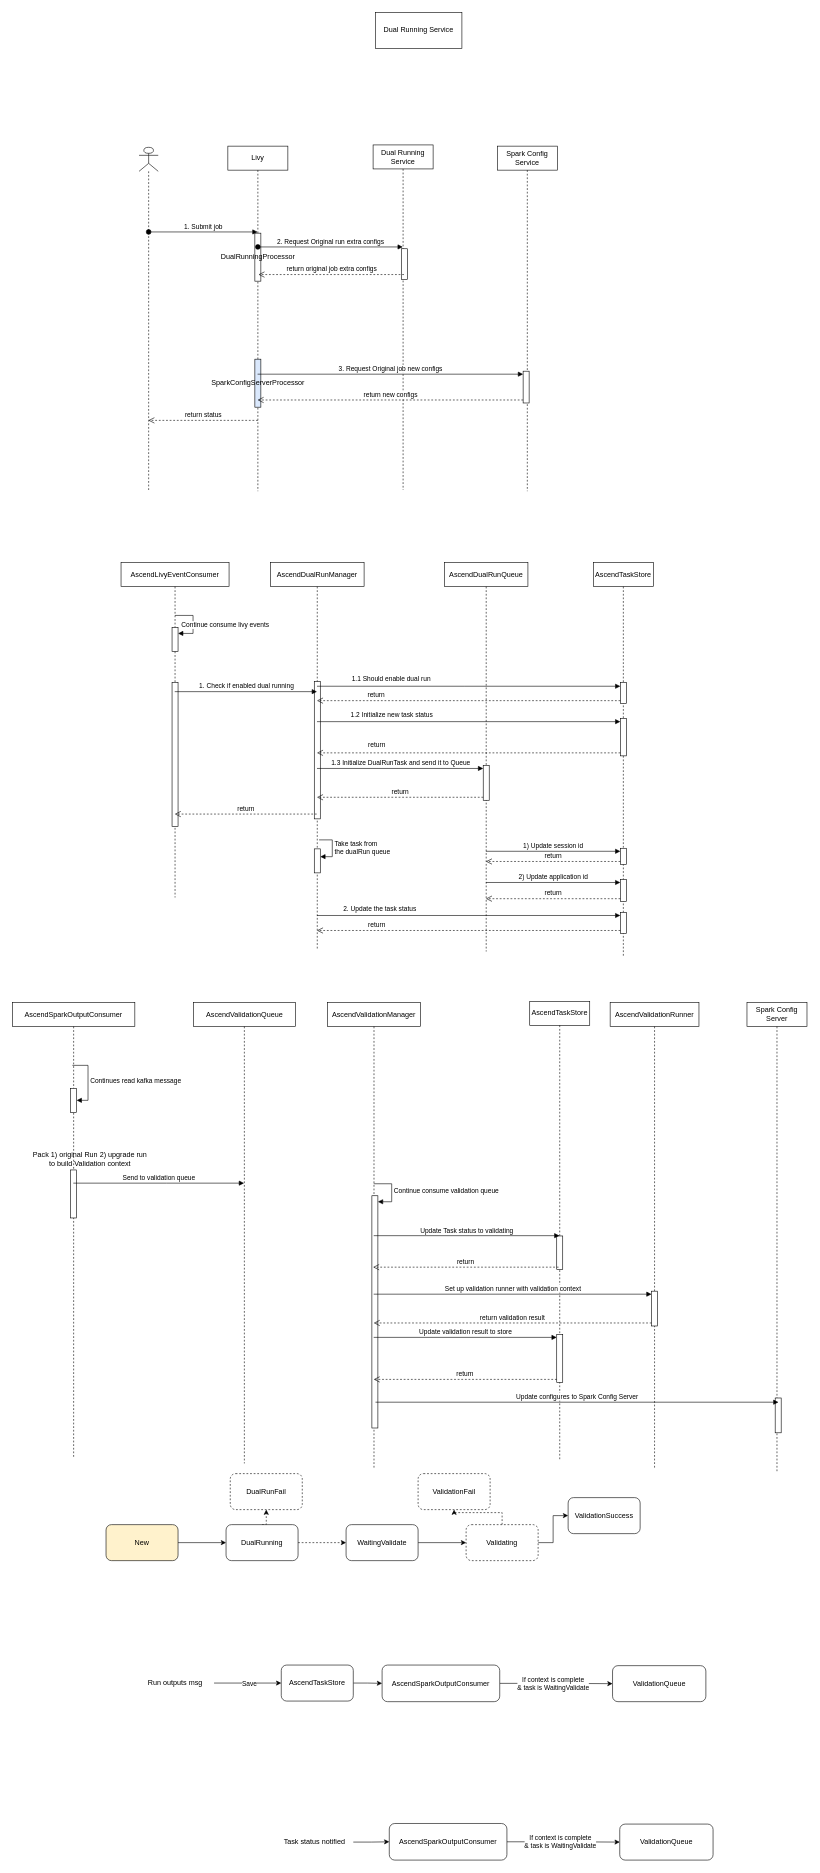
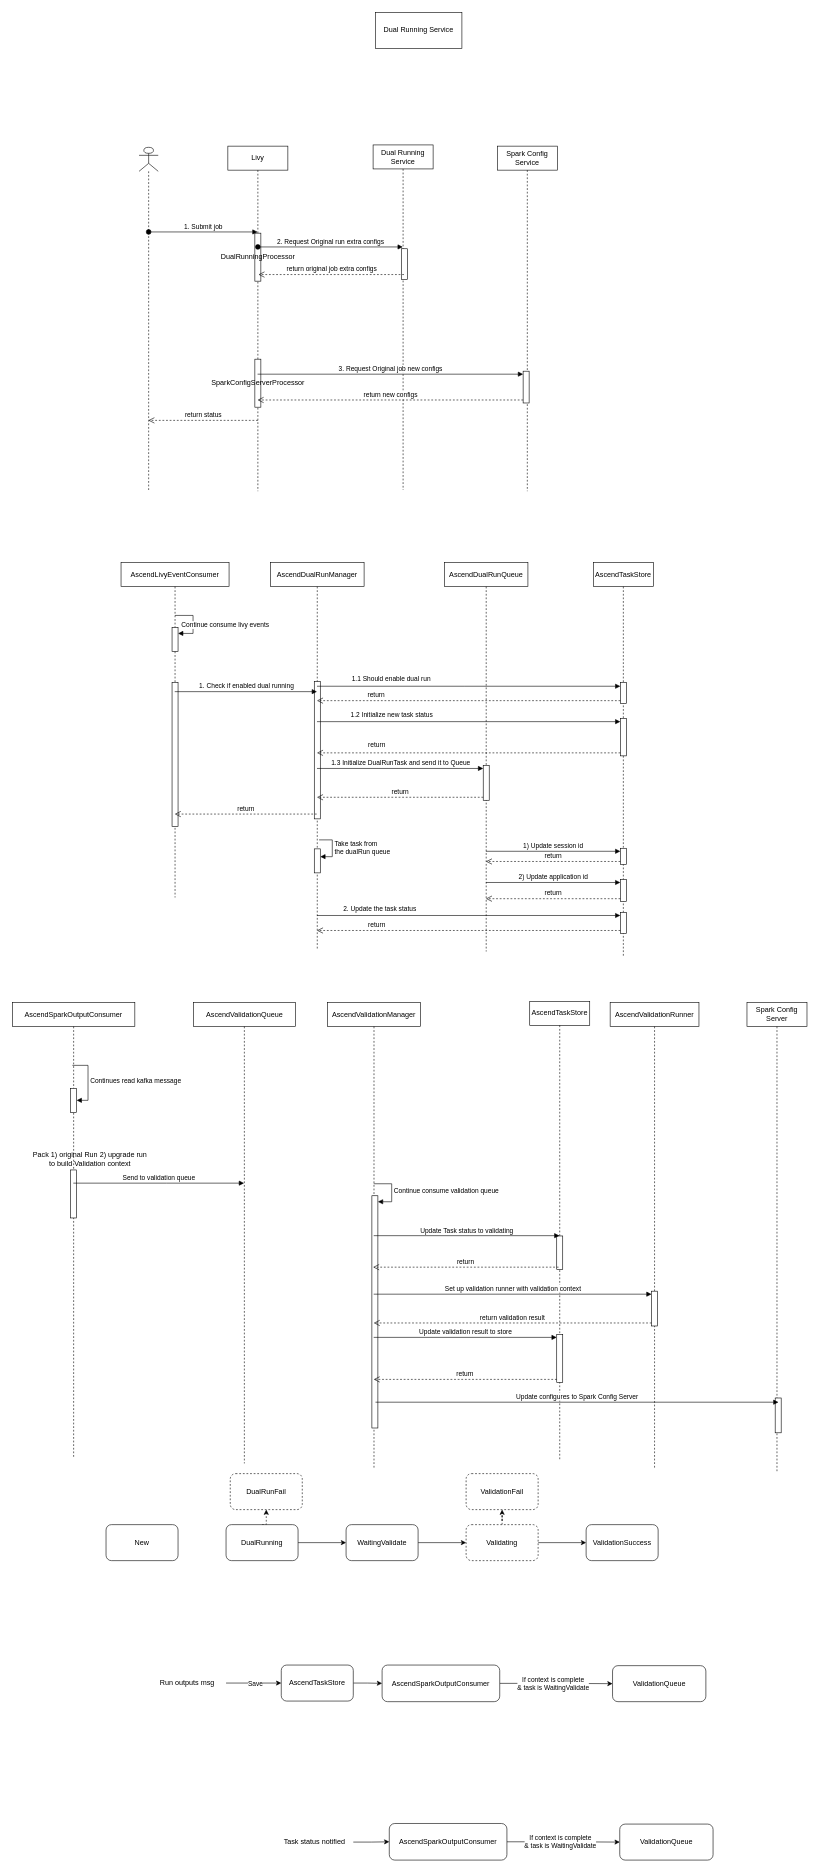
- <mxCell id="5" value="SparkConfigServerProcessor" style="html=1;points=[[0,0,0,0,5],[0,1,0,0,-5],[1,0,0,0,5],[1,1,0,0,-5]];perimeter=orthogonalPerimeter;outlineConnect=0;targetShapes=umlLifeline;portConstraint=eastwest;newEdgeStyle={&quot;curved&quot;:0,&quot;rounded&quot;:0};fillColor=#dae8fc;" parent="3" vertex="1"><mxGeometry x="45" y="355" width="10" height="80" as="geometry" /></mxCell>
+ <mxCell id="5" value="SparkConfigServerProcessor" style="html=1;points=[[0,0,0,0,5],[0,1,0,0,-5],[1,0,0,0,5],[1,1,0,0,-5]];perimeter=orthogonalPerimeter;outlineConnect=0;targetShapes=umlLifeline;portConstraint=eastwest;newEdgeStyle={&quot;curved&quot;:0,&quot;rounded&quot;:0};" parent="3" vertex="1"><mxGeometry x="45" y="355" width="10" height="80" as="geometry" /></mxCell>
- <mxCell id="75" value="ValidationFail" style="whiteSpace=wrap;html=1;rounded=1;dashed=1;" parent="1" vertex="1"><mxGeometry x="696" y="2455" width="120" height="60" as="geometry" /></mxCell>
+ <mxCell id="75" value="ValidationFail" style="whiteSpace=wrap;html=1;rounded=1;dashed=1;" parent="1" vertex="1"><mxGeometry x="776" y="2455" width="120" height="60" as="geometry" /></mxCell>
- <mxCell id="76" value="ValidationSuccess" style="whiteSpace=wrap;html=1;rounded=1;" parent="1" vertex="1"><mxGeometry x="946" y="2495" width="120" height="60" as="geometry" /></mxCell>
+ <mxCell id="76" value="ValidationSuccess" style="whiteSpace=wrap;html=1;rounded=1;" parent="1" vertex="1"><mxGeometry x="976" y="2540" width="120" height="60" as="geometry" /></mxCell>
- <mxCell id="65" value="New" style="rounded=1;whiteSpace=wrap;html=1;fillColor=#fff2cc;" parent="1" vertex="1"><mxGeometry x="176" y="2540" width="120" height="60" as="geometry" /></mxCell>
+ <mxCell id="65" value="New" style="rounded=1;whiteSpace=wrap;html=1;" parent="1" vertex="1"><mxGeometry x="176" y="2540" width="120" height="60" as="geometry" /></mxCell>
- <mxCell id="64" value="" style="edgeStyle=orthogonalEdgeStyle;rounded=0;orthogonalLoop=1;jettySize=auto;html=1;" parent="1" source="65" target="68" edge="1"><mxGeometry relative="1" as="geometry" /></mxCell>
- <mxCell id="67" value="" style="edgeStyle=orthogonalEdgeStyle;rounded=0;orthogonalLoop=1;jettySize=auto;html=1;dashed=1;" parent="1" source="68" target="71" edge="1"><mxGeometry relative="1" as="geometry" /></mxCell>
+ <mxCell id="67" value="" style="edgeStyle=orthogonalEdgeStyle;rounded=0;orthogonalLoop=1;jettySize=auto;html=1;" parent="1" source="68" target="71" edge="1"><mxGeometry relative="1" as="geometry" /></mxCell>
- <mxCell id="81" value="Run outputs msg" style="text;html=1;align=center;verticalAlign=middle;whiteSpace=wrap;rounded=0;" parent="1" vertex="1"><mxGeometry x="227" y="2789" width="129" height="30" as="geometry" /></mxCell>
+ <mxCell id="81" value="Run outputs msg" style="text;html=1;align=center;verticalAlign=middle;whiteSpace=wrap;rounded=0;" parent="1" vertex="1"><mxGeometry x="247" y="2789" width="129" height="30" as="geometry" /></mxCell>
